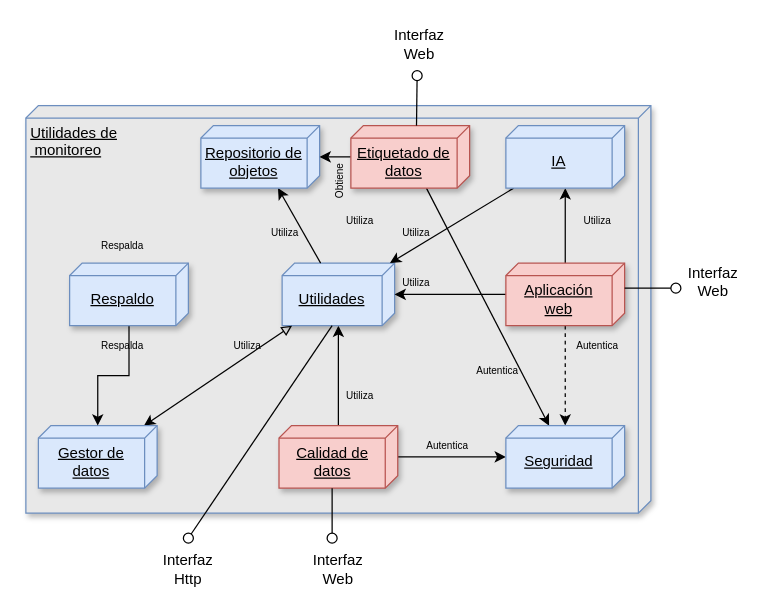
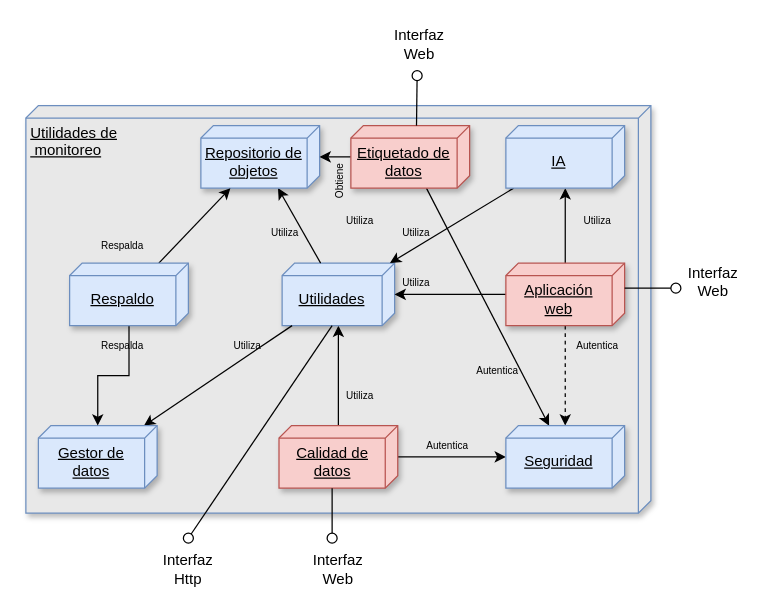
+ <mxCell id="16" style="rounded=0;orthogonalLoop=1;jettySize=auto;html=1;" edge="1" parent="1" source="17" target="6"><mxGeometry relative="1" as="geometry" /></mxCell>
- <mxCell id="10" style="rounded=0;orthogonalLoop=1;jettySize=auto;html=1;startArrow=classic;startFill=1;endArrow=block;endFill=0;" edge="1" parent="1" source="11" target="4"><mxGeometry relative="1" as="geometry" /></mxCell>
+ <mxCell id="10" style="rounded=0;orthogonalLoop=1;jettySize=auto;html=1;startArrow=classic;startFill=1;endArrow=none;endFill=0;" edge="1" parent="1" source="11" target="4"><mxGeometry relative="1" as="geometry" /></mxCell>
